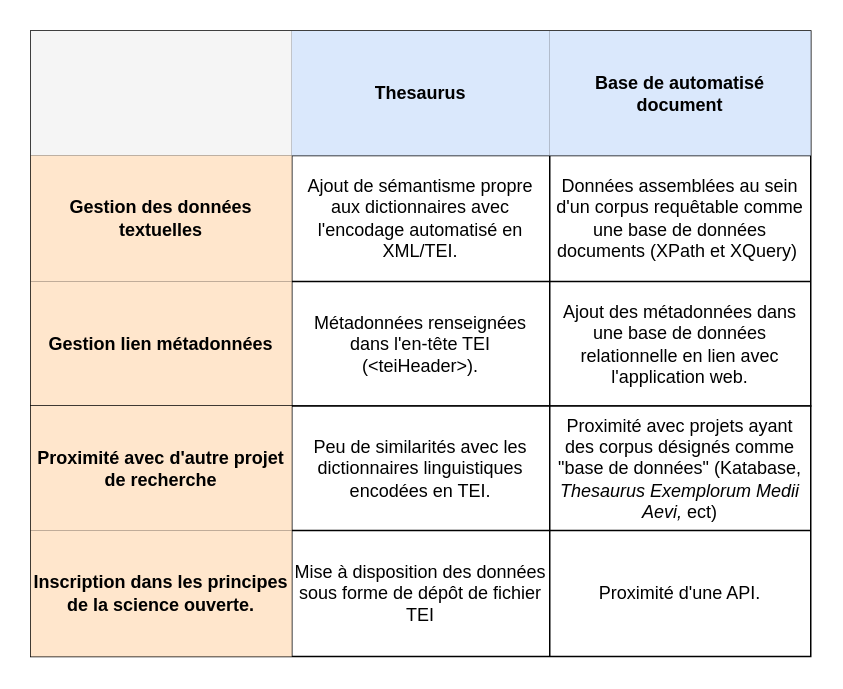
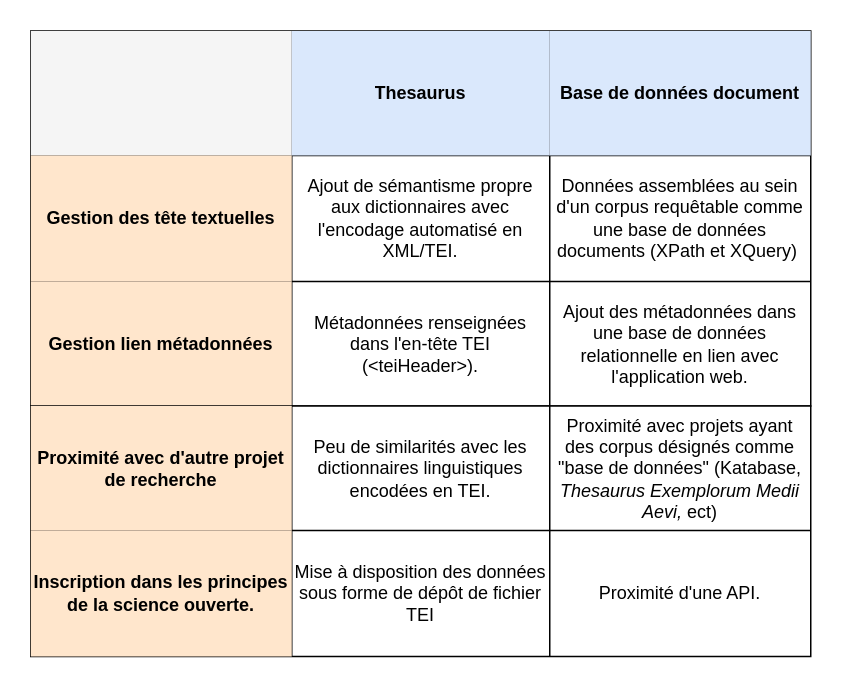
- <mxCell id="6" value="&lt;b&gt;Base de automatisé document&lt;/b&gt;" style="shape=partialRectangle;html=1;whiteSpace=wrap;connectable=0;fillColor=#dae8fc;top=0;left=0;bottom=0;right=0;overflow=hidden;strokeColor=#6c8ebf;" vertex="1" parent="3"><mxGeometry x="346" width="174" height="83" as="geometry"><mxRectangle width="174" height="83" as="alternateBounds" /></mxGeometry></mxCell>
+ <mxCell id="6" value="&lt;b&gt;Base de données document&lt;/b&gt;" style="shape=partialRectangle;html=1;whiteSpace=wrap;connectable=0;fillColor=#dae8fc;top=0;left=0;bottom=0;right=0;overflow=hidden;strokeColor=#6c8ebf;" vertex="1" parent="3"><mxGeometry x="346" width="174" height="83" as="geometry"><mxRectangle width="174" height="83" as="alternateBounds" /></mxGeometry></mxCell>
- <mxCell id="8" value="&lt;b&gt;Gestion des données textuelles&lt;/b&gt;" style="shape=partialRectangle;html=1;whiteSpace=wrap;connectable=0;fillColor=#ffe6cc;top=0;left=0;bottom=0;right=0;overflow=hidden;strokeColor=#d79b00;" vertex="1" parent="7"><mxGeometry width="174" height="84" as="geometry"><mxRectangle width="174" height="84" as="alternateBounds" /></mxGeometry></mxCell>
+ <mxCell id="8" value="&lt;b&gt;Gestion des tête textuelles&lt;/b&gt;" style="shape=partialRectangle;html=1;whiteSpace=wrap;connectable=0;fillColor=#ffe6cc;top=0;left=0;bottom=0;right=0;overflow=hidden;strokeColor=#d79b00;" vertex="1" parent="7"><mxGeometry width="174" height="84" as="geometry"><mxRectangle width="174" height="84" as="alternateBounds" /></mxGeometry></mxCell>
